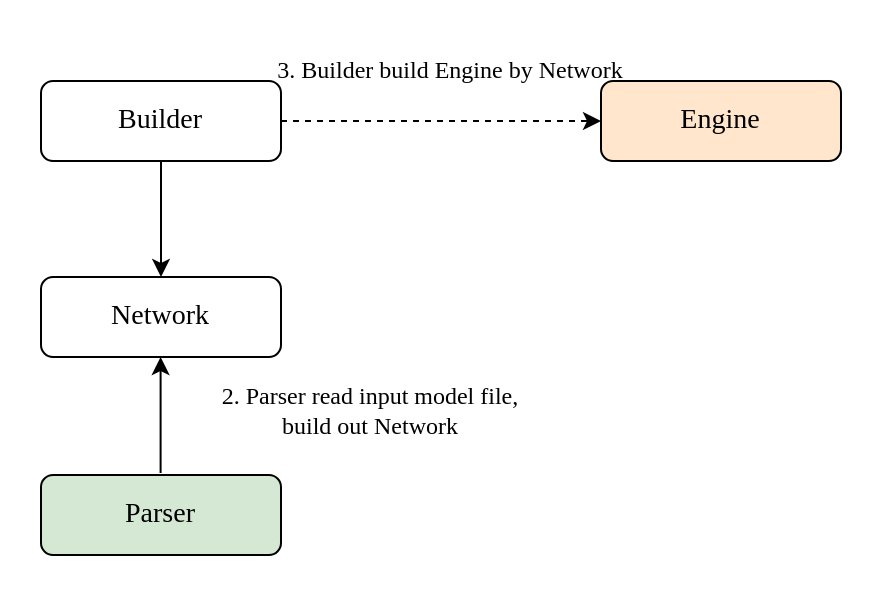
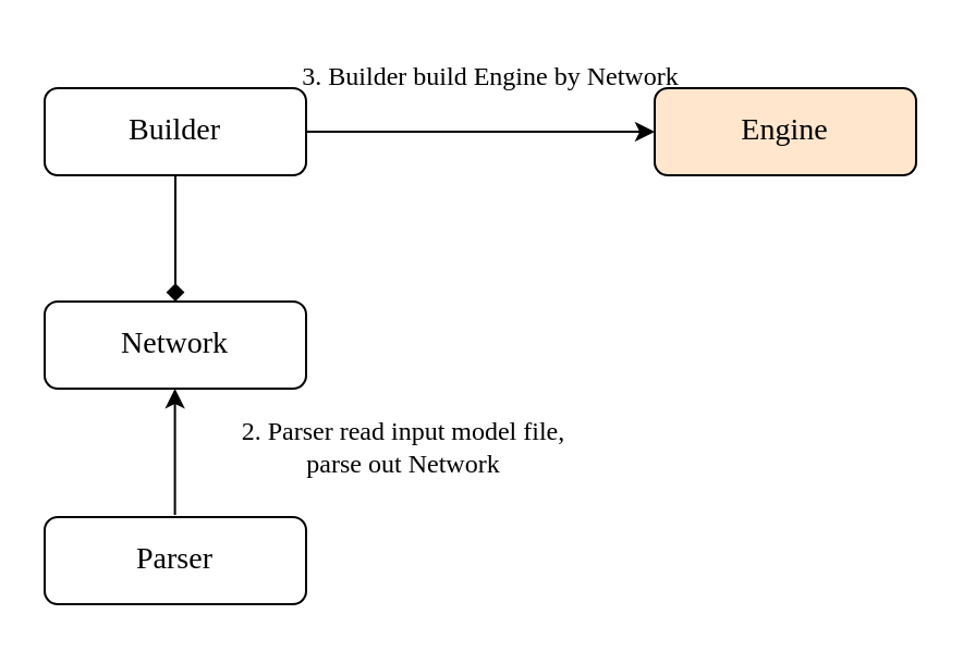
- <mxCell id="9" value="" style="endArrow=classic;html=1;rounded=0;fontFamily=Comic Sans MS;fontSize=12;edgeStyle=orthogonalEdgeStyle;exitX=1;exitY=0.5;exitDx=0;exitDy=0;entryX=0;entryY=0.5;entryDx=0;entryDy=0;dashed=1;" edge="1" parent="1" source="2" target="8"><mxGeometry width="50" height="50" relative="1" as="geometry"><mxPoint x="180" y="150" as="sourcePoint" /><mxPoint x="230" y="100" as="targetPoint" /></mxGeometry></mxCell>
+ <mxCell id="9" value="" style="endArrow=classic;html=1;rounded=0;fontFamily=Comic Sans MS;fontSize=12;edgeStyle=orthogonalEdgeStyle;exitX=1;exitY=0.5;exitDx=0;exitDy=0;entryX=0;entryY=0.5;entryDx=0;entryDy=0;" edge="1" parent="1" source="2" target="8"><mxGeometry width="50" height="50" relative="1" as="geometry"><mxPoint x="180" y="150" as="sourcePoint" /><mxPoint x="230" y="100" as="targetPoint" /></mxGeometry></mxCell>
- <mxCell id="5" value="" style="endArrow=classic;html=1;rounded=0;fontFamily=Comic Sans MS;fontSize=14;edgeStyle=orthogonalEdgeStyle;exitX=0.5;exitY=1;exitDx=0;exitDy=0;entryX=0.5;entryY=0;entryDx=0;entryDy=0;" edge="1" parent="1" source="2" target="3"><mxGeometry width="50" height="50" relative="1" as="geometry"><mxPoint x="490" y="270" as="sourcePoint" /><mxPoint x="80" y="110" as="targetPoint" /></mxGeometry></mxCell>
+ <mxCell id="5" value="" style="endArrow=diamond;html=1;rounded=0;fontFamily=Comic Sans MS;fontSize=14;edgeStyle=orthogonalEdgeStyle;exitX=0.5;exitY=1;exitDx=0;exitDy=0;entryX=0.5;entryY=0;entryDx=0;entryDy=0;" edge="1" parent="1" source="2" target="3"><mxGeometry width="50" height="50" relative="1" as="geometry"><mxPoint x="490" y="270" as="sourcePoint" /><mxPoint x="80" y="110" as="targetPoint" /></mxGeometry></mxCell>
- <mxCell id="6" value="2. Parser read input model file,&lt;br&gt;build out Network" style="text;html=1;strokeColor=none;fillColor=none;align=center;verticalAlign=middle;whiteSpace=wrap;rounded=0;fontFamily=Comic Sans MS;fontSize=12;" vertex="1" parent="1"><mxGeometry x="90" y="190" width="190" height="30" as="geometry" /></mxCell>
+ <mxCell id="6" value="2. Parser read input model file,&lt;br&gt;parse out Network" style="text;html=1;strokeColor=none;fillColor=none;align=center;verticalAlign=middle;whiteSpace=wrap;rounded=0;fontFamily=Comic Sans MS;fontSize=12;" vertex="1" parent="1"><mxGeometry x="90" y="190" width="190" height="30" as="geometry" /></mxCell>
- <mxCell id="4" value="Parser" style="rounded=1;whiteSpace=wrap;html=1;fontFamily=Comic Sans MS;fontSize=14;fillColor=#d5e8d4;" vertex="1" parent="1"><mxGeometry x="20" y="237" width="120" height="40" as="geometry" /></mxCell>
+ <mxCell id="4" value="Parser" style="rounded=1;whiteSpace=wrap;html=1;fontFamily=Comic Sans MS;fontSize=14;" vertex="1" parent="1"><mxGeometry x="20" y="237" width="120" height="40" as="geometry" /></mxCell>
